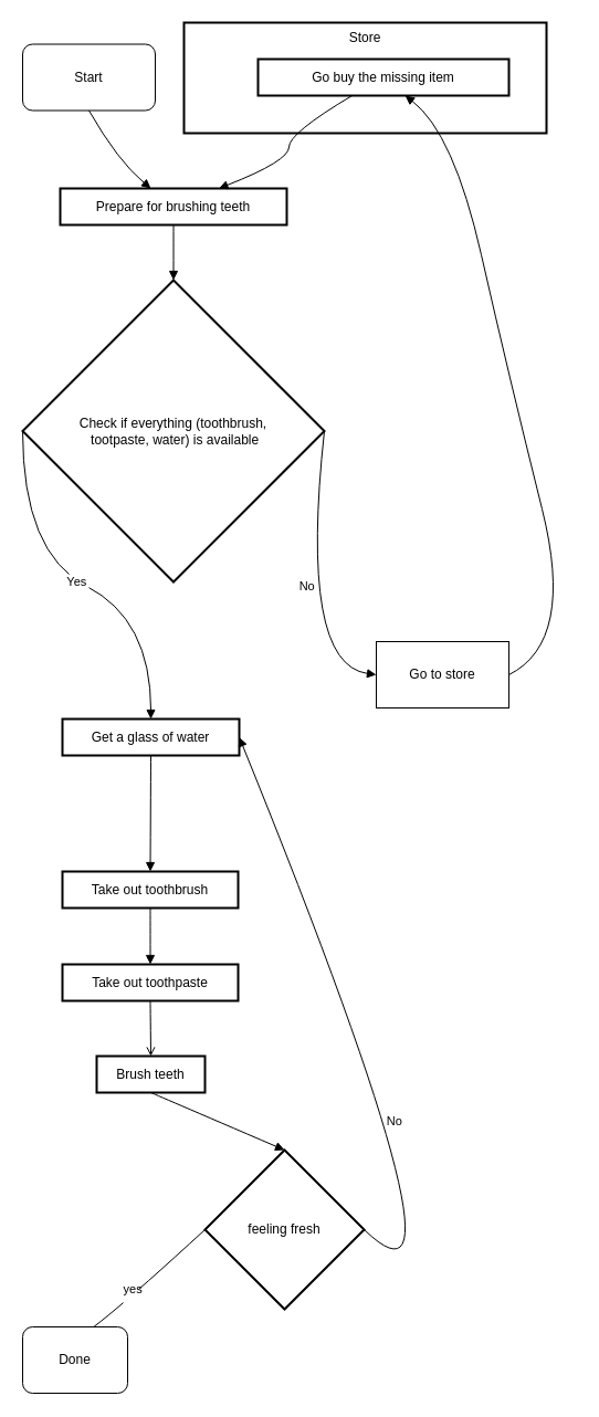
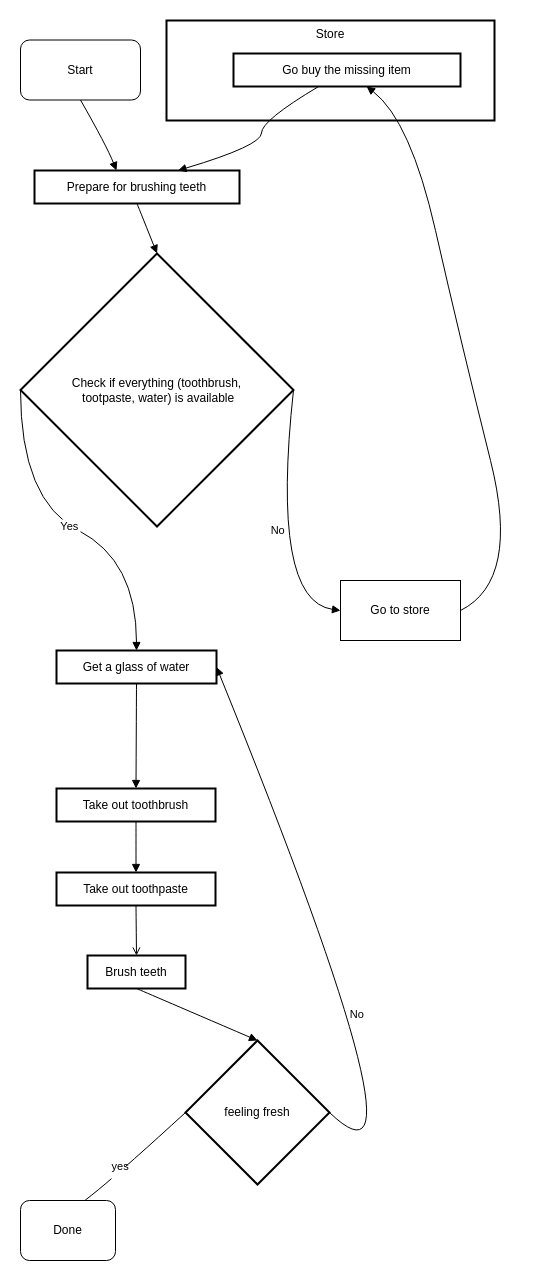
- <mxCell id="4" value="Prepare for brushing teeth" style="whiteSpace=wrap;strokeWidth=2;" parent="1" vertex="1"><mxGeometry x="54" y="170" width="205" height="33" as="geometry" /></mxCell>
+ <mxCell id="4" value="Prepare for brushing teeth" style="whiteSpace=wrap;strokeWidth=2;" parent="1" vertex="1"><mxGeometry x="34" y="170" width="205" height="33" as="geometry" /></mxCell>
